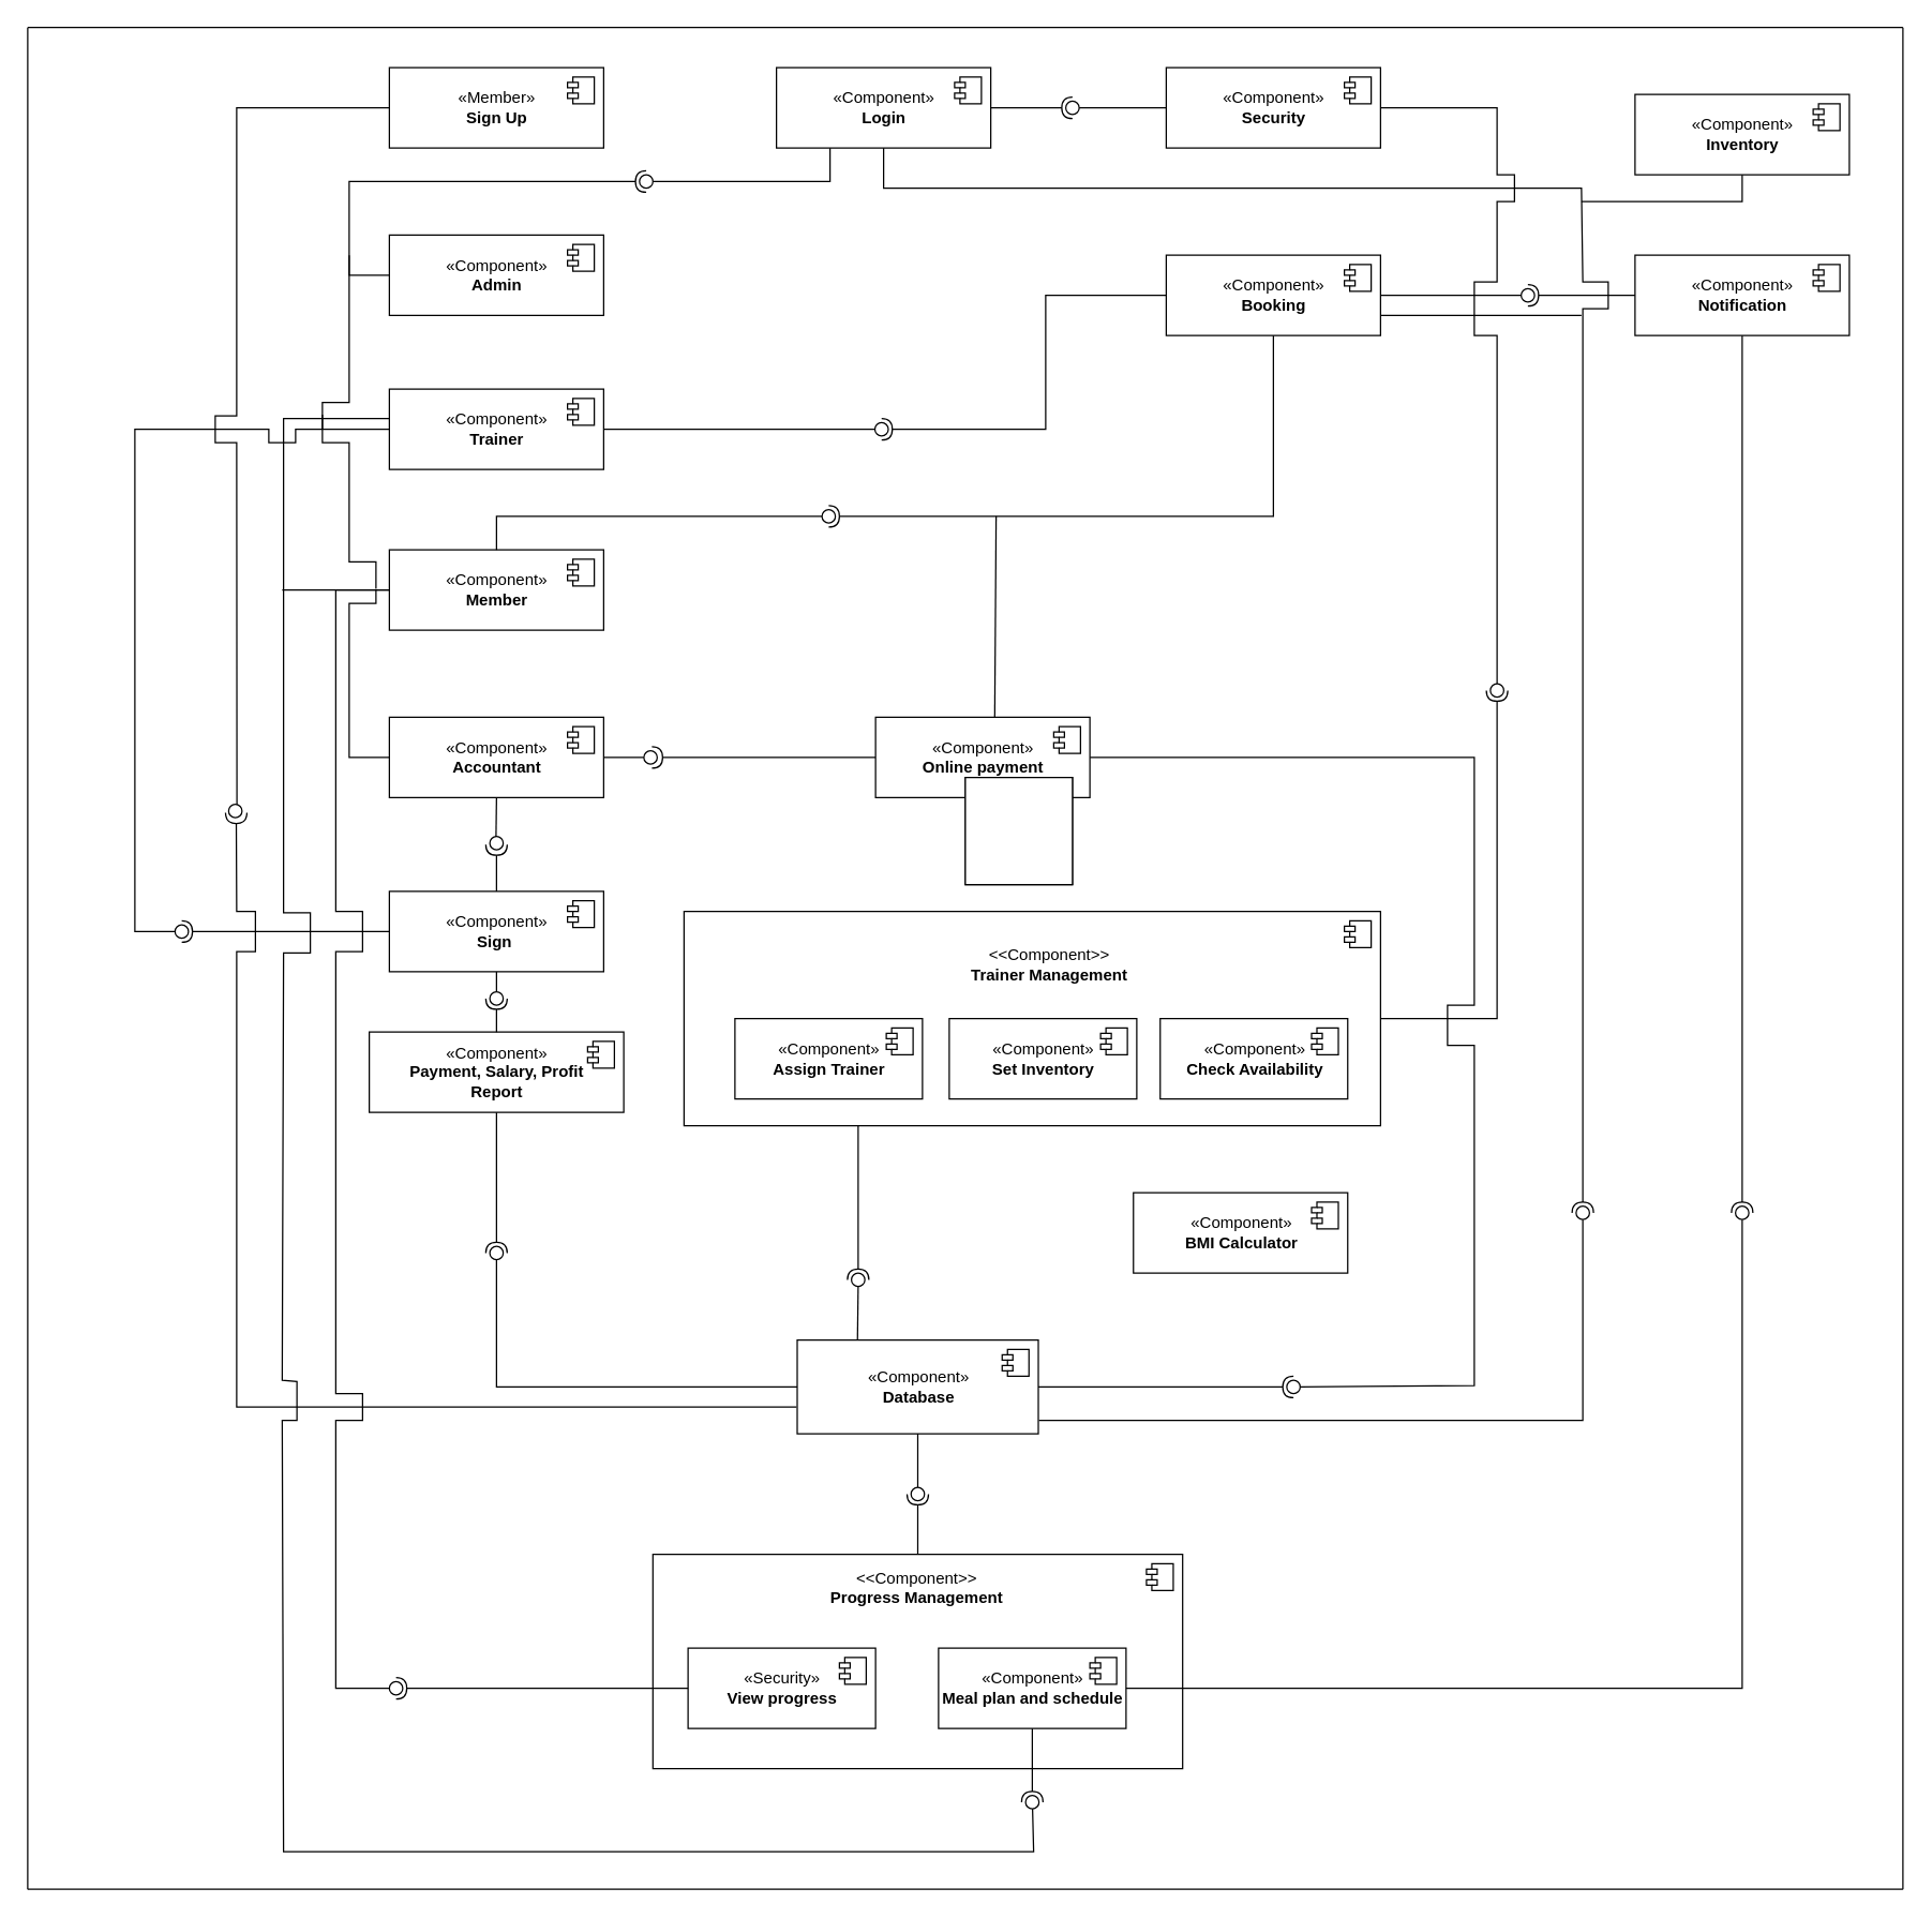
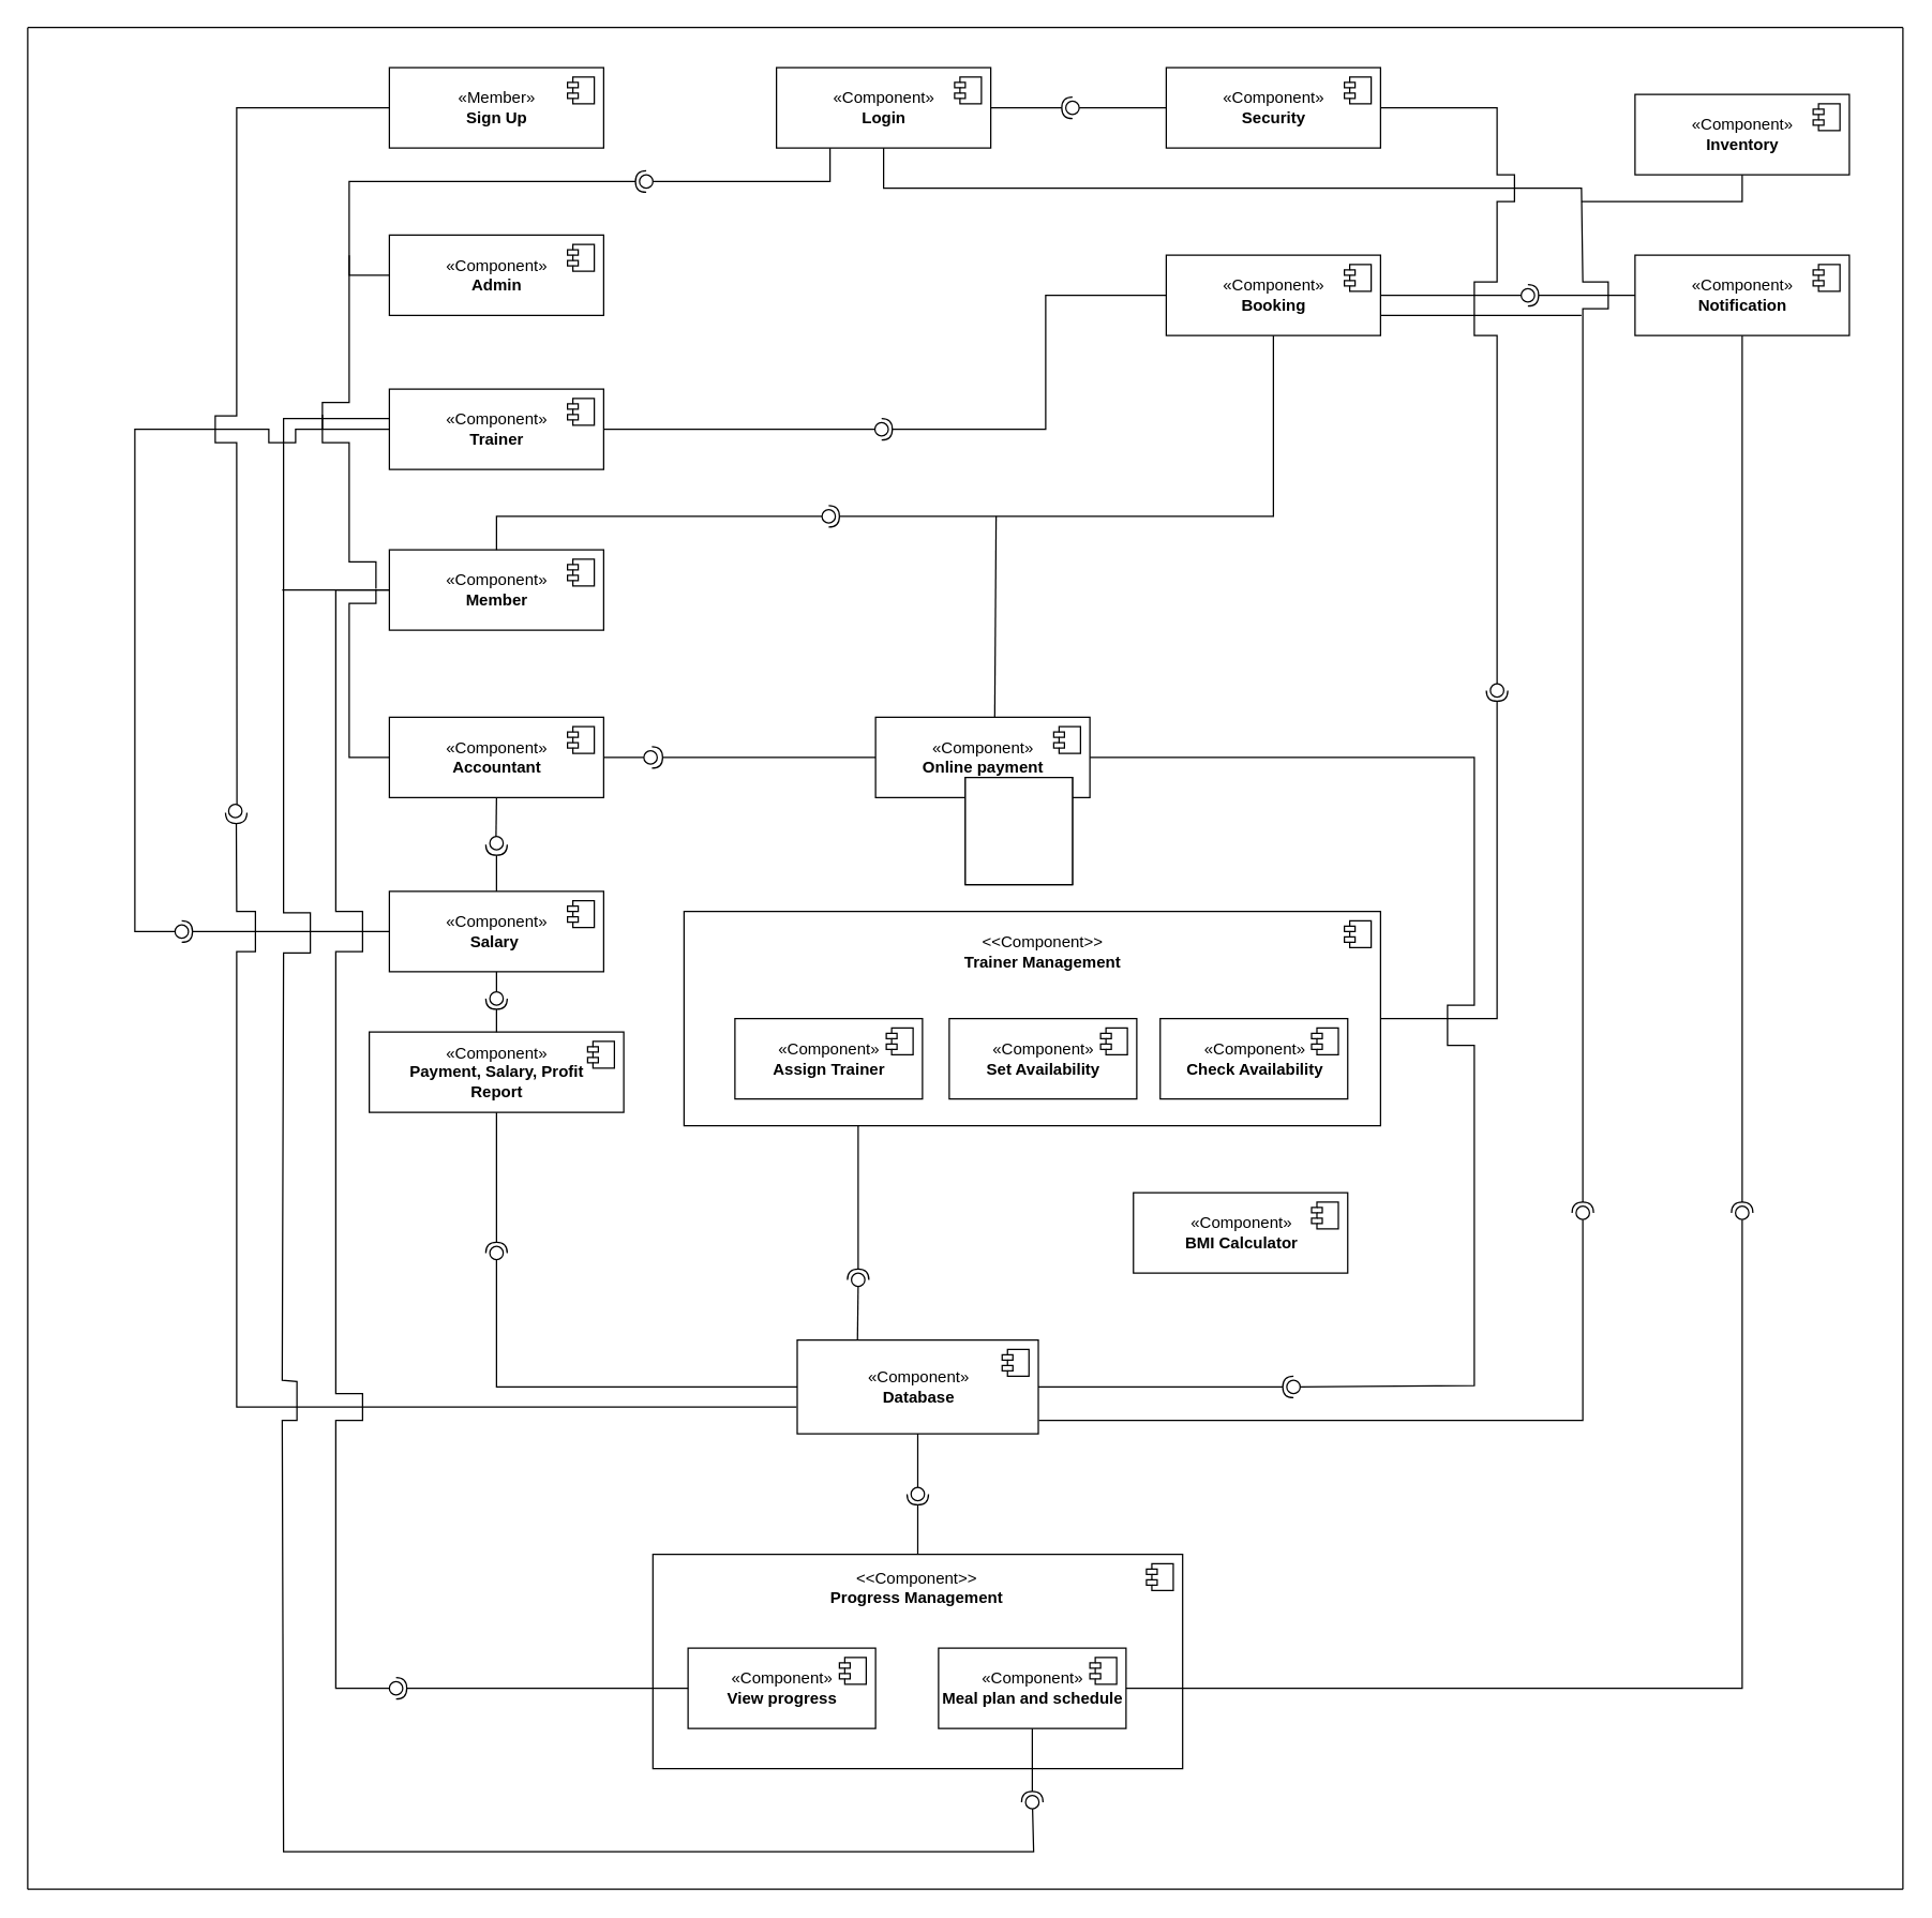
- <mxCell id="33" value="«Component»&lt;br&gt;&lt;b&gt;Sign&amp;nbsp;&lt;/b&gt;" style="html=1;dropTarget=0;" vertex="1" parent="1"><mxGeometry x="290" y="665" width="160" height="60" as="geometry" /></mxCell>
+ <mxCell id="33" value="«Component»&lt;br&gt;&lt;b&gt;Salary&amp;nbsp;&lt;/b&gt;" style="html=1;dropTarget=0;" vertex="1" parent="1"><mxGeometry x="290" y="665" width="160" height="60" as="geometry" /></mxCell>
- <mxCell id="30" value="&amp;lt;&amp;lt;Component&amp;gt;&amp;gt;&lt;br&gt;&lt;b&gt;Trainer Management&lt;/b&gt;" style="text;html=1;strokeColor=none;fillColor=none;align=center;verticalAlign=middle;whiteSpace=wrap;rounded=0;" vertex="1" parent="1"><mxGeometry x="704.25" y="710" width="157.5" height="20" as="geometry" /></mxCell>
+ <mxCell id="30" value="&amp;lt;&amp;lt;Component&amp;gt;&amp;gt;&lt;br&gt;&lt;b&gt;Trainer Management&lt;/b&gt;" style="text;html=1;strokeColor=none;fillColor=none;align=center;verticalAlign=middle;whiteSpace=wrap;rounded=0;" vertex="1" parent="1"><mxGeometry x="699.25" y="700" width="157.5" height="20" as="geometry" /></mxCell>
- <mxCell id="26" value="«Component»&lt;br&gt;&lt;b&gt;Set Inventory&lt;/b&gt;" style="html=1;dropTarget=0;" vertex="1" parent="1"><mxGeometry x="708" y="760" width="140" height="60" as="geometry" /></mxCell>
+ <mxCell id="26" value="«Component»&lt;br&gt;&lt;b&gt;Set Availability&lt;/b&gt;" style="html=1;dropTarget=0;" vertex="1" parent="1"><mxGeometry x="708" y="760" width="140" height="60" as="geometry" /></mxCell>
- <mxCell id="77" value="«Security»&lt;br&gt;&lt;b&gt;View progress&lt;/b&gt;" style="html=1;dropTarget=0;" vertex="1" parent="1"><mxGeometry x="513" y="1230" width="140" height="60" as="geometry" /></mxCell>
+ <mxCell id="77" value="«Component»&lt;br&gt;&lt;b&gt;View progress&lt;/b&gt;" style="html=1;dropTarget=0;" vertex="1" parent="1"><mxGeometry x="513" y="1230" width="140" height="60" as="geometry" /></mxCell>
